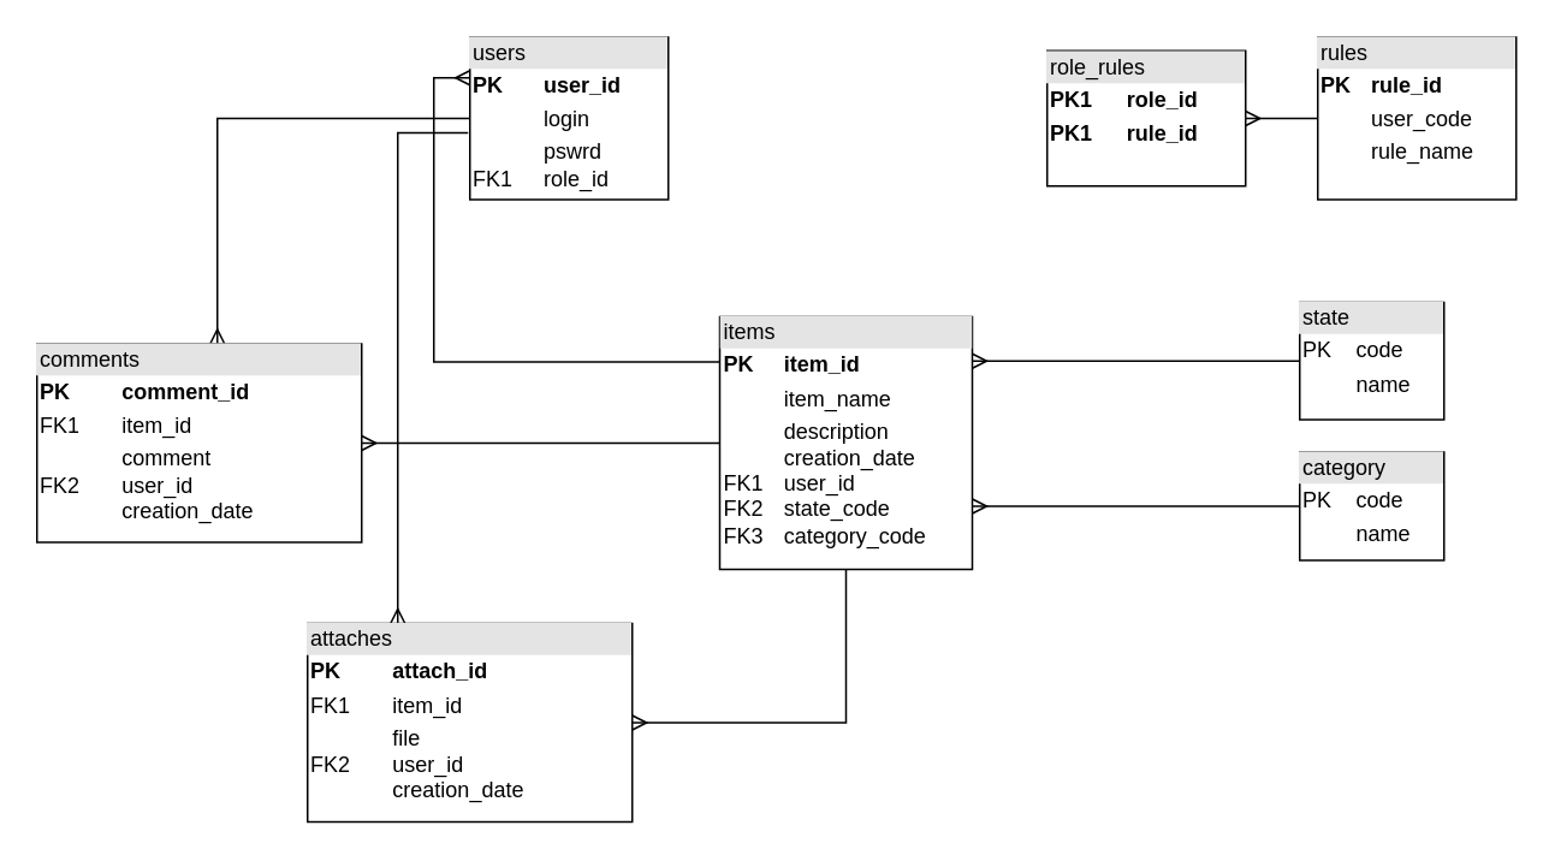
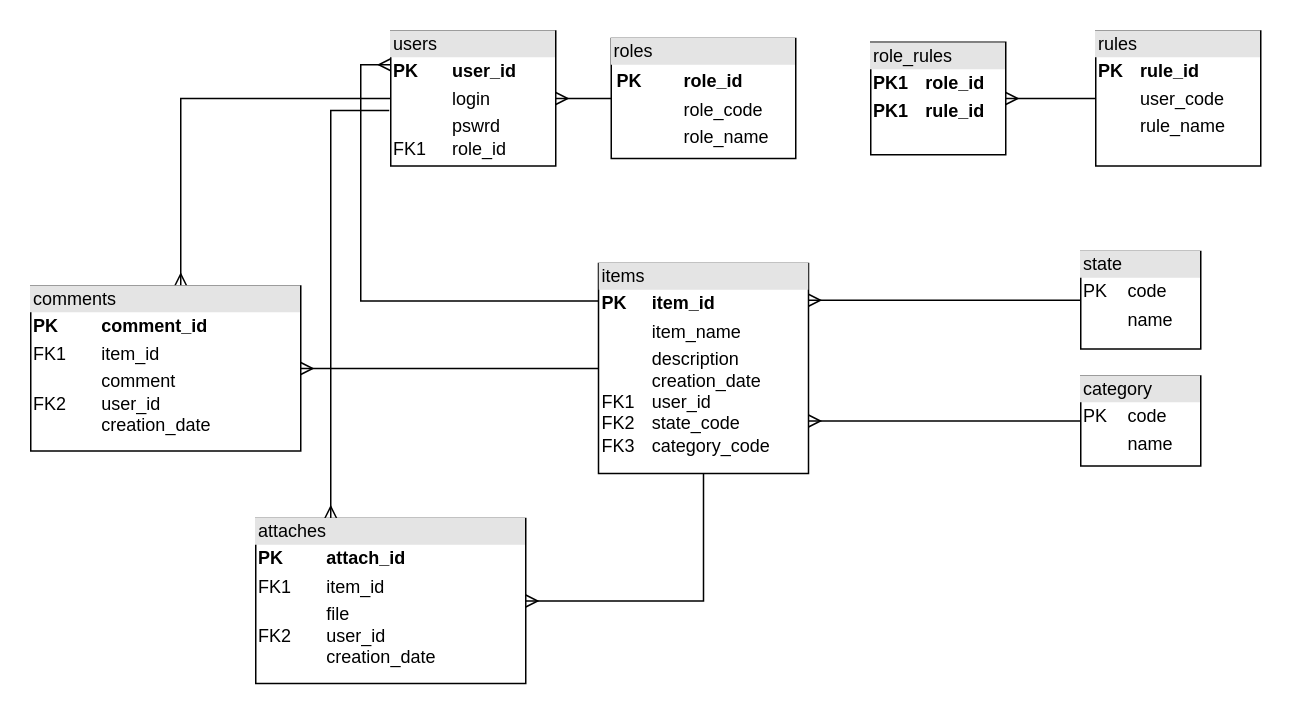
+ <mxCell id="2" value="" style="edgeStyle=orthogonalEdgeStyle;rounded=0;orthogonalLoop=1;jettySize=auto;html=1;startArrow=ERmany;startFill=0;endArrow=none;endFill=0;noEdgeStyle=1;orthogonal=1;" parent="1" source="3" target="5" edge="1"><mxGeometry relative="1" as="geometry"><Array as="points"><mxPoint x="382" y="65" /><mxPoint x="458" y="65" /></Array></mxGeometry></mxCell>
+ <mxCell id="5" value="&lt;div style=&quot;box-sizing: border-box ; width: 100% ; background: #e4e4e4 ; padding: 2px&quot;&gt;roles&lt;/div&gt;&lt;table style=&quot;width: 100% ; font-size: 1em&quot; cellpadding=&quot;2&quot; cellspacing=&quot;0&quot;&gt;&lt;tbody&gt;&lt;tr&gt;&lt;td&gt;&lt;table cellpadding=&quot;2&quot; cellspacing=&quot;0&quot; style=&quot;font-size: 1em ; width: 176px&quot;&gt;&lt;tbody&gt;&lt;tr&gt;&lt;td&gt;&lt;b&gt;PK&lt;/b&gt;&lt;/td&gt;&lt;td&gt;&lt;b&gt;role_id&lt;/b&gt;&lt;/td&gt;&lt;/tr&gt;&lt;tr&gt;&lt;td&gt;&lt;br&gt;&lt;/td&gt;&lt;td&gt;role_code&lt;/td&gt;&lt;/tr&gt;&lt;tr&gt;&lt;td&gt;&lt;/td&gt;&lt;td&gt;role_name&lt;/td&gt;&lt;/tr&gt;&lt;/tbody&gt;&lt;/table&gt;&lt;/td&gt;&lt;td&gt;&lt;/td&gt;&lt;/tr&gt;&lt;/tbody&gt;&lt;/table&gt;" style="verticalAlign=top;align=left;overflow=fill;html=1;" parent="1" vertex="1"><mxGeometry x="407" y="25" width="123" height="80" as="geometry" /></mxCell>
- <mxCell id="7" value="&lt;div style=&quot;box-sizing: border-box ; width: 100% ; background: #e4e4e4 ; padding: 2px&quot;&gt;role_rules&lt;/div&gt;&lt;table style=&quot;width: 100% ; font-size: 1em&quot; cellpadding=&quot;2&quot; cellspacing=&quot;0&quot;&gt;&lt;tbody&gt;&lt;tr&gt;&lt;td&gt;&lt;b&gt;PK1&lt;/b&gt;&lt;/td&gt;&lt;td&gt;&lt;b&gt;role_id&lt;/b&gt;&lt;/td&gt;&lt;/tr&gt;&lt;tr&gt;&lt;td&gt;&lt;b&gt;PK1&lt;/b&gt;&lt;/td&gt;&lt;td&gt;&lt;b&gt;rule_id&lt;/b&gt;&lt;/td&gt;&lt;/tr&gt;&lt;tr&gt;&lt;td&gt;&lt;/td&gt;&lt;td&gt;&lt;br&gt;&lt;/td&gt;&lt;/tr&gt;&lt;/tbody&gt;&lt;/table&gt;" style="verticalAlign=top;align=left;overflow=fill;html=1;" parent="1" vertex="1"><mxGeometry x="580" y="27.5" width="110" height="75" as="geometry" /></mxCell>
+ <mxCell id="7" value="&lt;div style=&quot;box-sizing: border-box ; width: 100% ; background: #e4e4e4 ; padding: 2px&quot;&gt;role_rules&lt;/div&gt;&lt;table style=&quot;width: 100% ; font-size: 1em&quot; cellpadding=&quot;2&quot; cellspacing=&quot;0&quot;&gt;&lt;tbody&gt;&lt;tr&gt;&lt;td&gt;&lt;b&gt;PK1&lt;/b&gt;&lt;/td&gt;&lt;td&gt;&lt;b&gt;role_id&lt;/b&gt;&lt;/td&gt;&lt;/tr&gt;&lt;tr&gt;&lt;td&gt;&lt;b&gt;PK1&lt;/b&gt;&lt;/td&gt;&lt;td&gt;&lt;b&gt;rule_id&lt;/b&gt;&lt;/td&gt;&lt;/tr&gt;&lt;tr&gt;&lt;td&gt;&lt;/td&gt;&lt;td&gt;&lt;br&gt;&lt;/td&gt;&lt;/tr&gt;&lt;/tbody&gt;&lt;/table&gt;" style="verticalAlign=top;align=left;overflow=fill;html=1;" parent="1" vertex="1"><mxGeometry x="580" y="27.5" width="90" height="75" as="geometry" /></mxCell>
